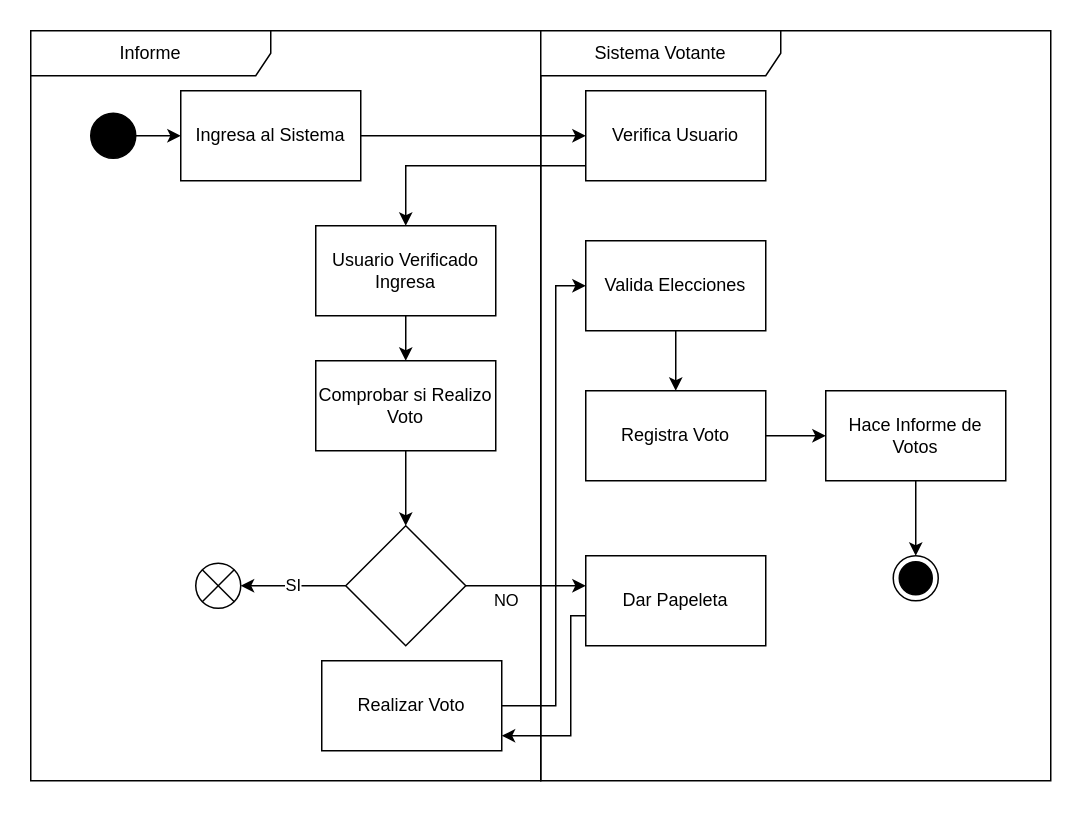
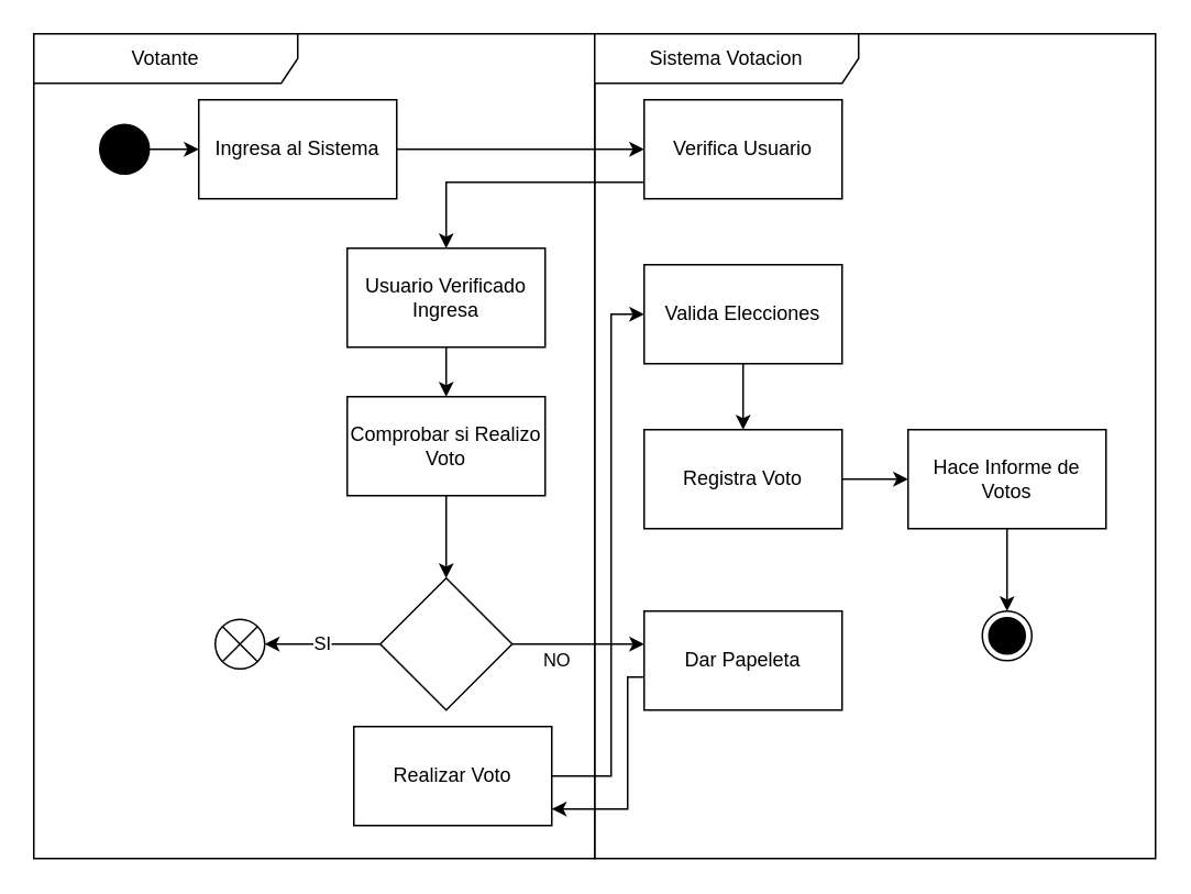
- <mxCell id="27" value="Informe" style="shape=umlFrame;whiteSpace=wrap;html=1;pointerEvents=0;recursiveResize=0;container=1;collapsible=0;width=160;" vertex="1" parent="1"><mxGeometry x="20" y="20" width="340" height="500" as="geometry" /></mxCell>
+ <mxCell id="27" value="Votante" style="shape=umlFrame;whiteSpace=wrap;html=1;pointerEvents=0;recursiveResize=0;container=1;collapsible=0;width=160;" vertex="1" parent="1"><mxGeometry x="20" y="20" width="340" height="500" as="geometry" /></mxCell>
- <mxCell id="28" value="Sistema Votante" style="shape=umlFrame;whiteSpace=wrap;html=1;pointerEvents=0;recursiveResize=0;container=1;collapsible=0;width=160;" vertex="1" parent="1"><mxGeometry x="360" y="20" width="340" height="500" as="geometry" /></mxCell>
+ <mxCell id="28" value="Sistema Votacion" style="shape=umlFrame;whiteSpace=wrap;html=1;pointerEvents=0;recursiveResize=0;container=1;collapsible=0;width=160;" vertex="1" parent="1"><mxGeometry x="360" y="20" width="340" height="500" as="geometry" /></mxCell>
